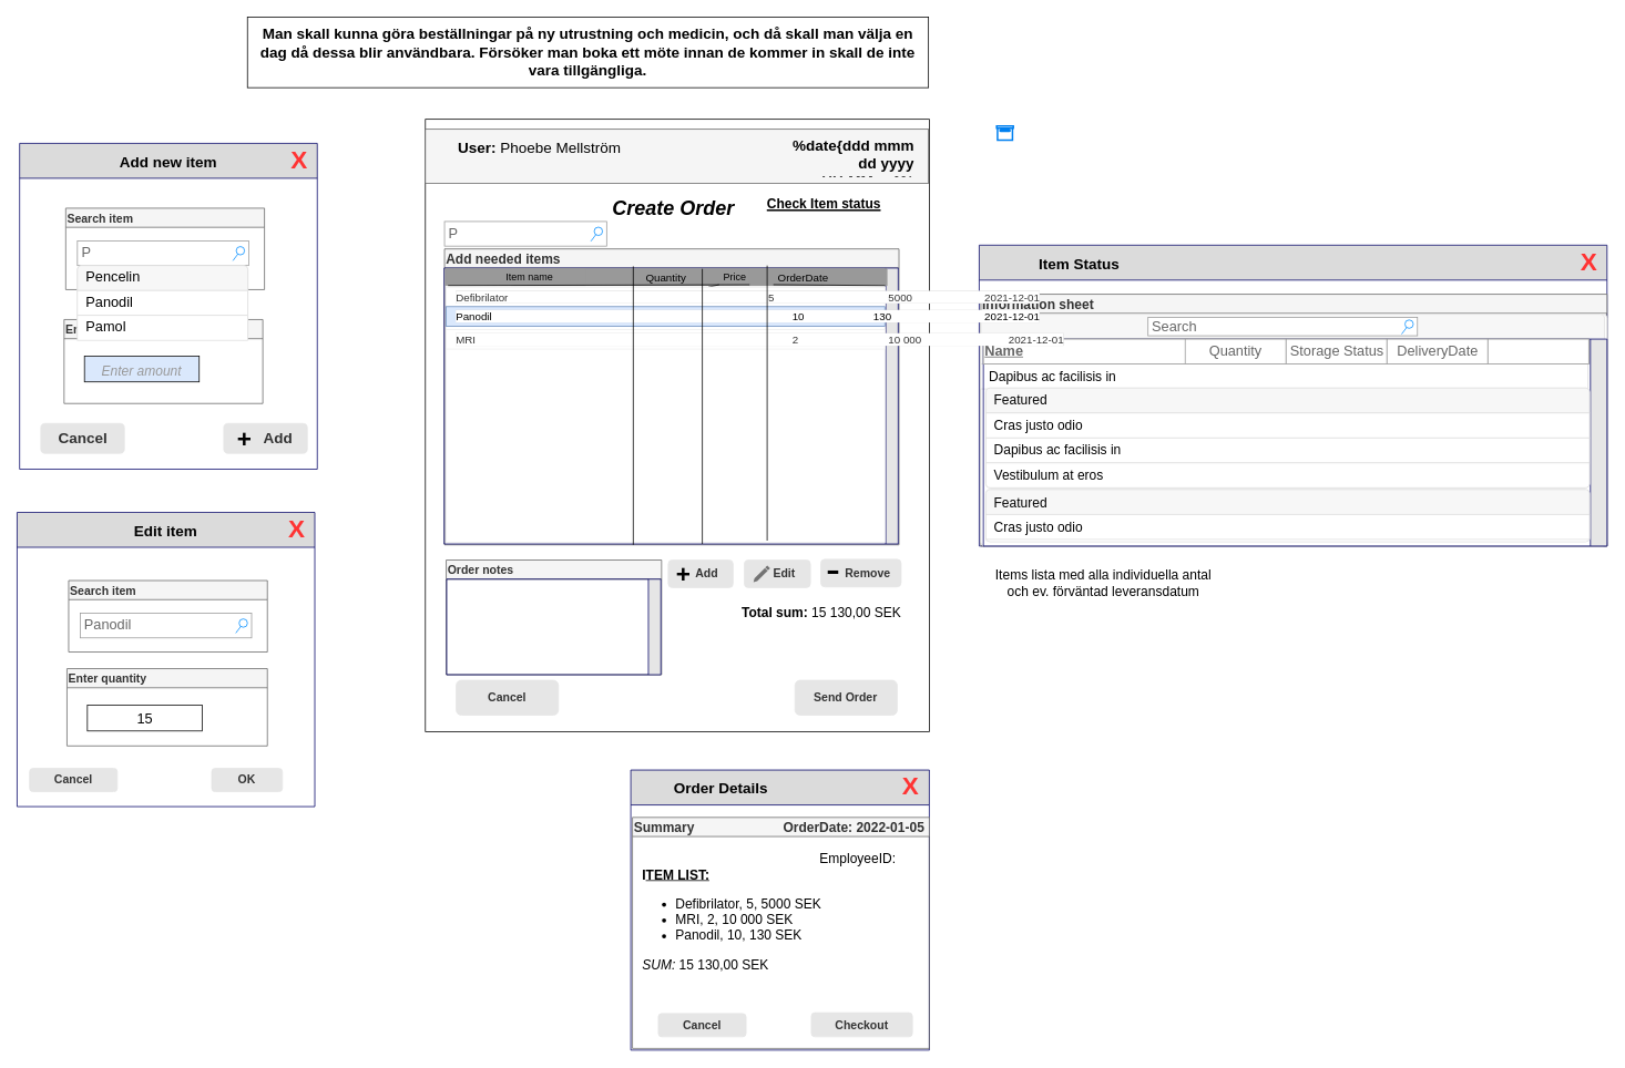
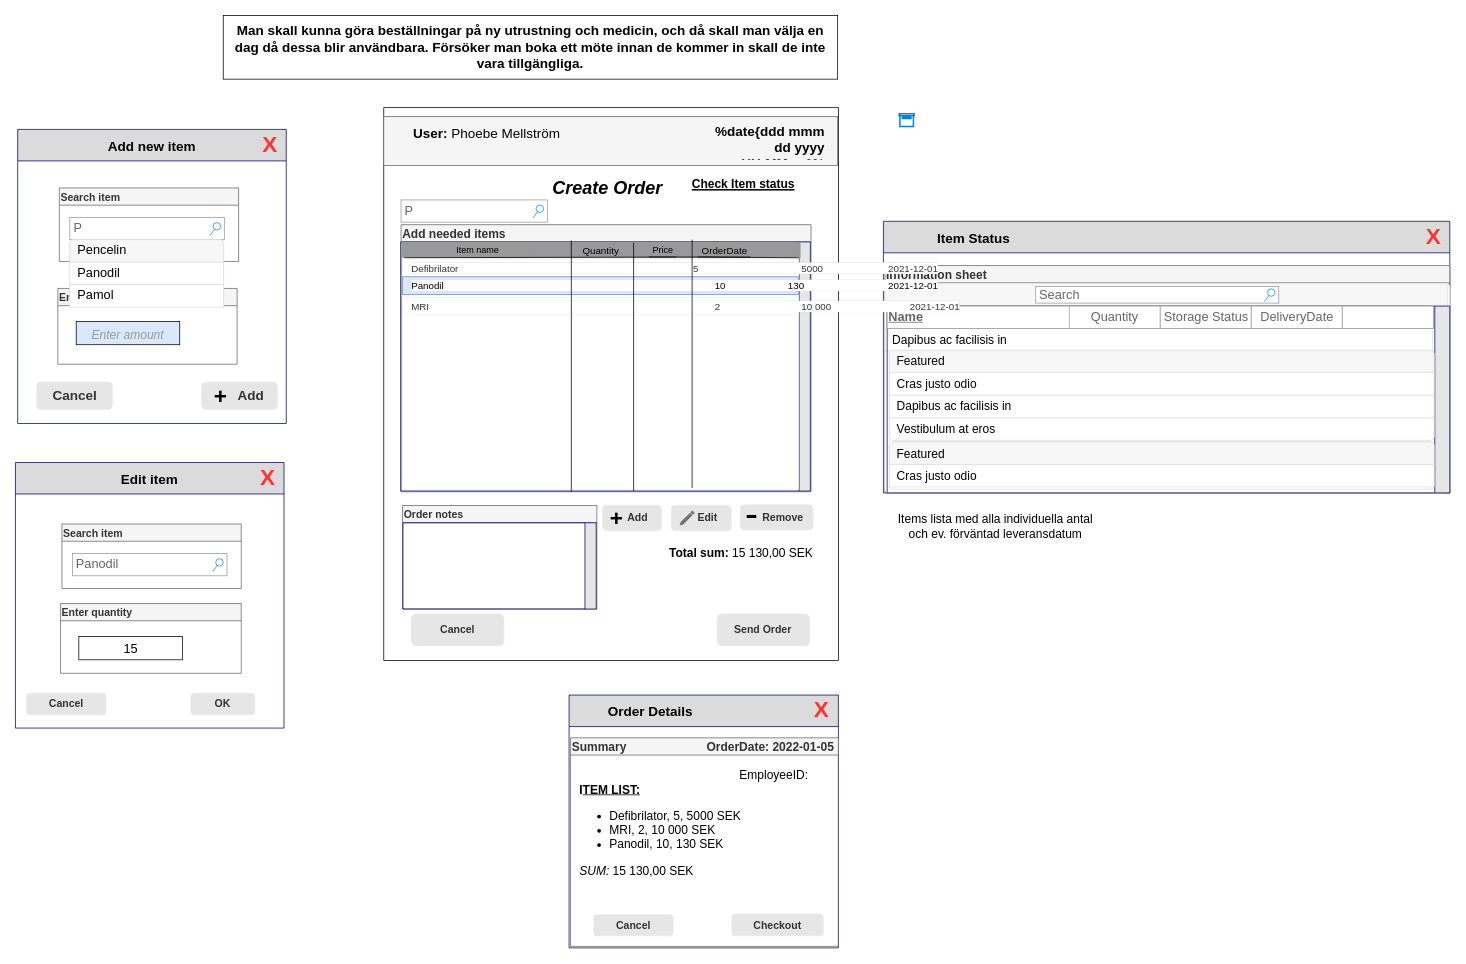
- <mxCell id="17" value="" style="endArrow=none;html=1;rounded=0;fontSize=14;fontColor=#000000;exitX=0.006;exitY=1.002;exitDx=0;exitDy=0;exitPerimeter=0;startArrow=none;" parent="8" source="18" target="66" edge="1"><mxGeometry width="50" height="50" relative="1" as="geometry"><mxPoint x="-311.814" y="217.04" as="sourcePoint" /><mxPoint x="213.876" y="217.14" as="targetPoint" /></mxGeometry></mxCell>
+ <mxCell id="17" value="" style="endArrow=none;html=1;rounded=0;fontSize=14;fontColor=#000000;exitX=0.006;exitY=1.002;exitDx=0;exitDy=0;entryX=0.996;entryY=1.007;entryDx=0;entryDy=0;entryPerimeter=0;exitPerimeter=0;startArrow=none;" parent="8" source="18" target="16" edge="1"><mxGeometry width="50" height="50" relative="1" as="geometry"><mxPoint x="-311.814" y="217.04" as="sourcePoint" /><mxPoint x="213.876" y="217.14" as="targetPoint" /></mxGeometry></mxCell>
